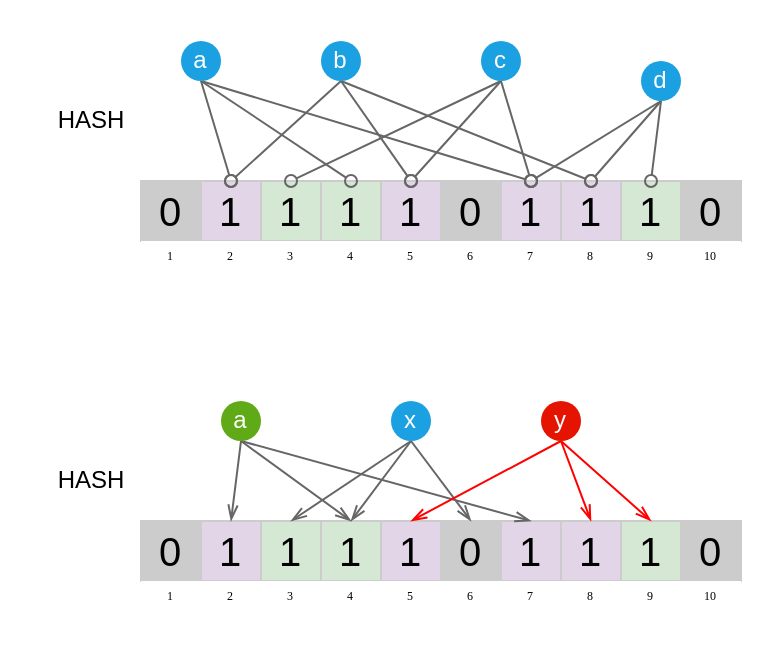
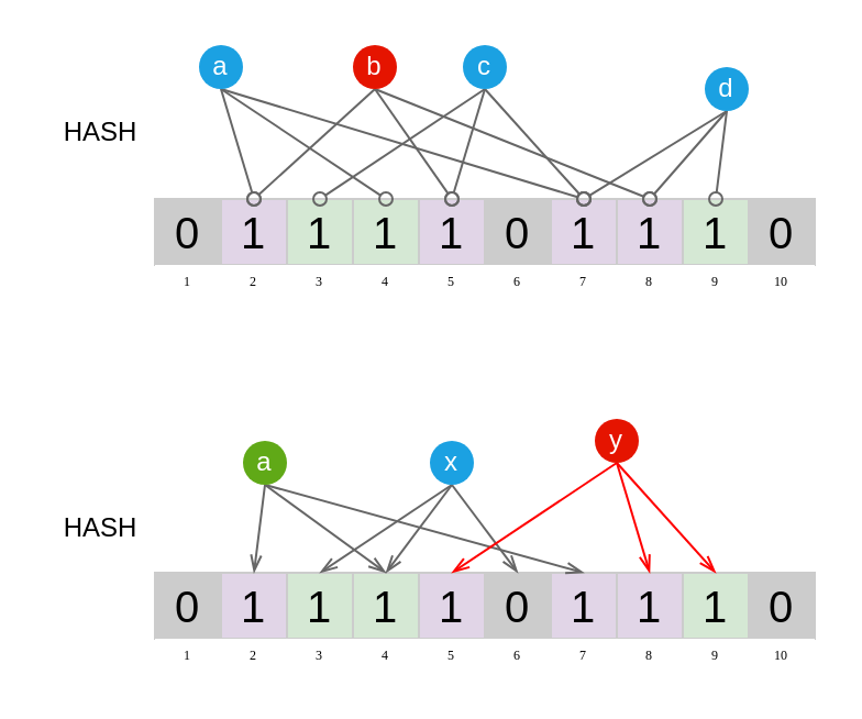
- <mxCell id="29" value="b" style="ellipse;whiteSpace=wrap;html=1;aspect=fixed;verticalAlign=middle;align=center;fillColor=#1ba1e2;strokeColor=none;fontColor=#ffffff;" vertex="1" parent="1"><mxGeometry x="160" y="20" width="20" height="20" as="geometry" /></mxCell>
+ <mxCell id="29" value="b" style="ellipse;whiteSpace=wrap;html=1;aspect=fixed;verticalAlign=middle;align=center;fillColor=#e51400;strokeColor=none;fontColor=#ffffff;" vertex="1" parent="1"><mxGeometry x="160" y="20" width="20" height="20" as="geometry" /></mxCell>
- <mxCell id="33" value="c" style="ellipse;whiteSpace=wrap;html=1;aspect=fixed;verticalAlign=middle;align=center;fillColor=#1ba1e2;strokeColor=none;fontColor=#ffffff;" vertex="1" parent="1"><mxGeometry x="240" y="20" width="20" height="20" as="geometry" /></mxCell>
+ <mxCell id="33" value="c" style="ellipse;whiteSpace=wrap;html=1;aspect=fixed;verticalAlign=middle;align=center;fillColor=#1ba1e2;strokeColor=none;fontColor=#ffffff;" vertex="1" parent="1"><mxGeometry x="210" y="20" width="20" height="20" as="geometry" /></mxCell>
- <mxCell id="69" value="y" style="ellipse;whiteSpace=wrap;html=1;aspect=fixed;verticalAlign=middle;align=center;fillColor=#e51400;strokeColor=none;fontColor=#ffffff;" vertex="1" parent="1"><mxGeometry x="270" y="200" width="20" height="20" as="geometry" /></mxCell>
+ <mxCell id="69" value="y" style="ellipse;whiteSpace=wrap;html=1;aspect=fixed;verticalAlign=middle;align=center;fillColor=#e51400;strokeColor=none;fontColor=#ffffff;" vertex="1" parent="1"><mxGeometry x="270" y="190" width="20" height="20" as="geometry" /></mxCell>
